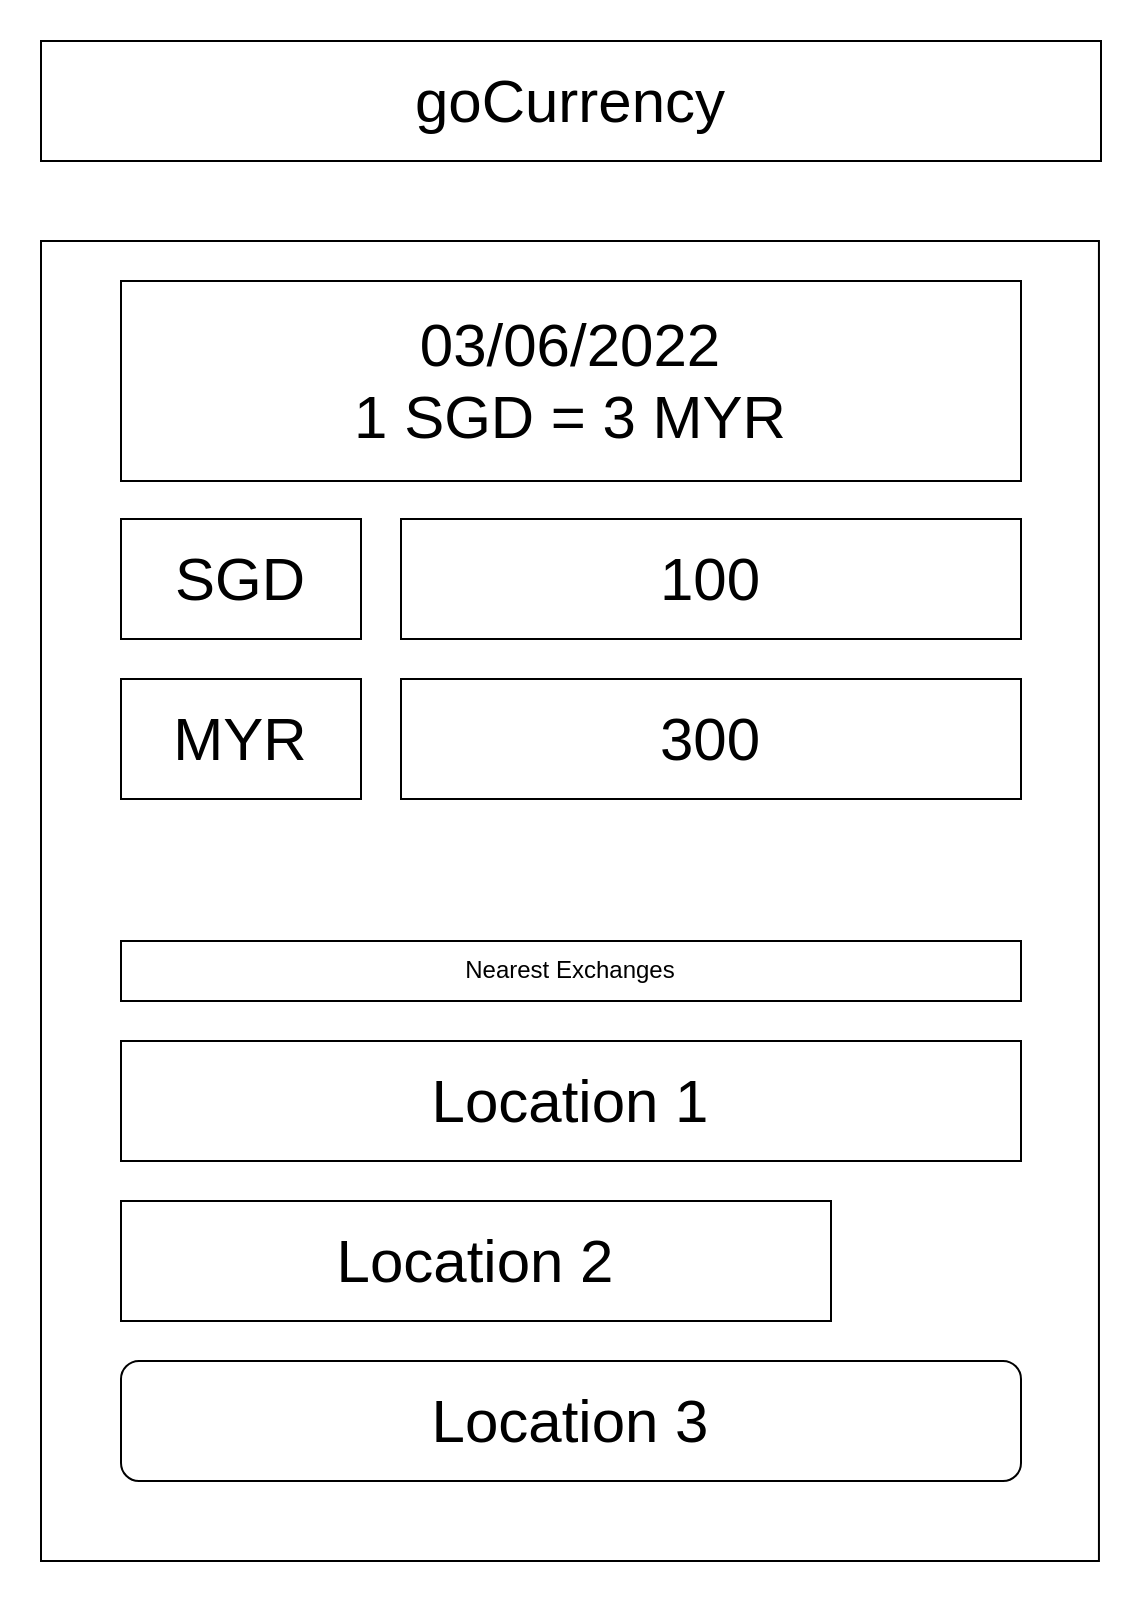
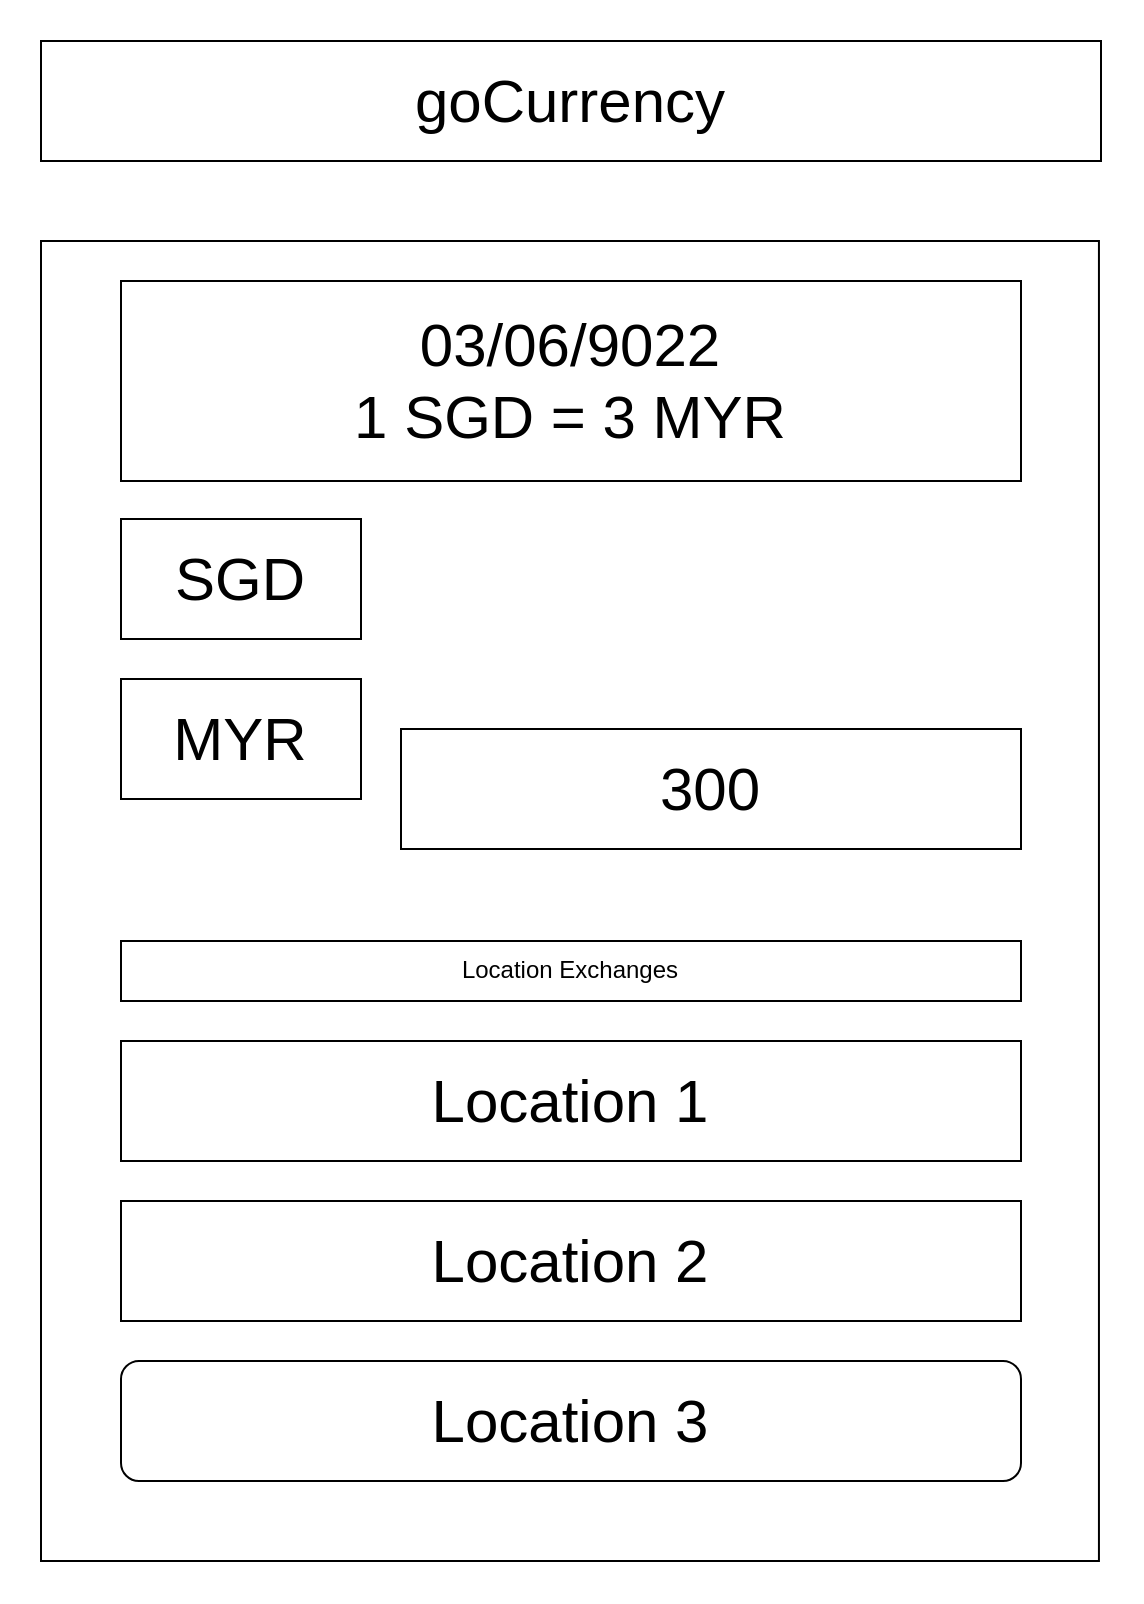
- <mxCell id="4" value="03/06/2022&lt;br&gt;1 SGD = 3 MYR" style="rounded=0;whiteSpace=wrap;html=1;fontSize=30;" vertex="1" parent="1"><mxGeometry x="60" y="140" width="450" height="100" as="geometry" /></mxCell>
+ <mxCell id="4" value="03/06/9022&lt;br&gt;1 SGD = 3 MYR" style="rounded=0;whiteSpace=wrap;html=1;fontSize=30;" vertex="1" parent="1"><mxGeometry x="60" y="140" width="450" height="100" as="geometry" /></mxCell>
- <mxCell id="7" value="100" style="rounded=0;whiteSpace=wrap;html=1;fontSize=30;" vertex="1" parent="1"><mxGeometry x="200" y="259" width="310" height="60" as="geometry" /></mxCell>
- <mxCell id="8" value="300" style="rounded=0;whiteSpace=wrap;html=1;fontSize=30;" vertex="1" parent="1"><mxGeometry x="200" y="339" width="310" height="60" as="geometry" /></mxCell>
+ <mxCell id="8" value="300" style="rounded=0;whiteSpace=wrap;html=1;fontSize=30;" vertex="1" parent="1"><mxGeometry x="200" y="364" width="310" height="60" as="geometry" /></mxCell>
- <mxCell id="12" value="Nearest Exchanges" style="rounded=0;whiteSpace=wrap;html=1;fontSize=12;align=center;" vertex="1" parent="1"><mxGeometry x="60" y="470" width="450" height="30" as="geometry" /></mxCell>
+ <mxCell id="12" value="Location Exchanges" style="rounded=0;whiteSpace=wrap;html=1;fontSize=12;align=center;" vertex="1" parent="1"><mxGeometry x="60" y="470" width="450" height="30" as="geometry" /></mxCell>
- <mxCell id="10" value="Location 2" style="rounded=0;whiteSpace=wrap;html=1;fontSize=30;" vertex="1" parent="1"><mxGeometry x="60" y="600" width="355" height="60" as="geometry" /></mxCell>
+ <mxCell id="10" value="Location 2" style="rounded=0;whiteSpace=wrap;html=1;fontSize=30;" vertex="1" parent="1"><mxGeometry x="60" y="600" width="450" height="60" as="geometry" /></mxCell>
